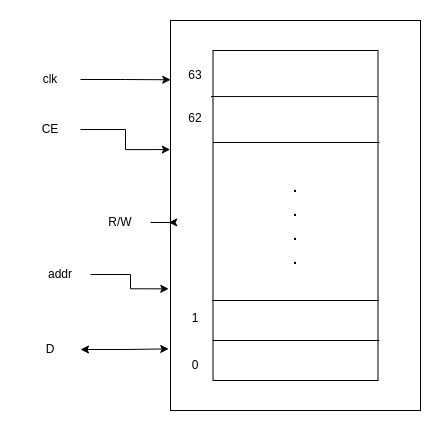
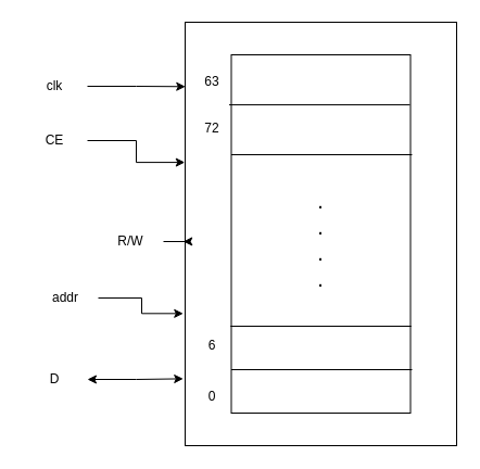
- <mxCell id="10" value="62" style="text;html=1;strokeColor=none;fillColor=none;align=center;verticalAlign=middle;whiteSpace=wrap;rounded=0;" vertex="1" parent="1"><mxGeometry x="180" y="103" width="30" height="30" as="geometry" /></mxCell>
+ <mxCell id="10" value="72" style="text;html=1;strokeColor=none;fillColor=none;align=center;verticalAlign=middle;whiteSpace=wrap;rounded=0;" vertex="1" parent="1"><mxGeometry x="180" y="103" width="30" height="30" as="geometry" /></mxCell>
- <mxCell id="9" value="1" style="text;html=1;strokeColor=none;fillColor=none;align=center;verticalAlign=middle;whiteSpace=wrap;rounded=0;" vertex="1" parent="1"><mxGeometry x="180" y="303" width="30" height="30" as="geometry" /></mxCell>
+ <mxCell id="9" value="6" style="text;html=1;strokeColor=none;fillColor=none;align=center;verticalAlign=middle;whiteSpace=wrap;rounded=0;" vertex="1" parent="1"><mxGeometry x="180" y="303" width="30" height="30" as="geometry" /></mxCell>
